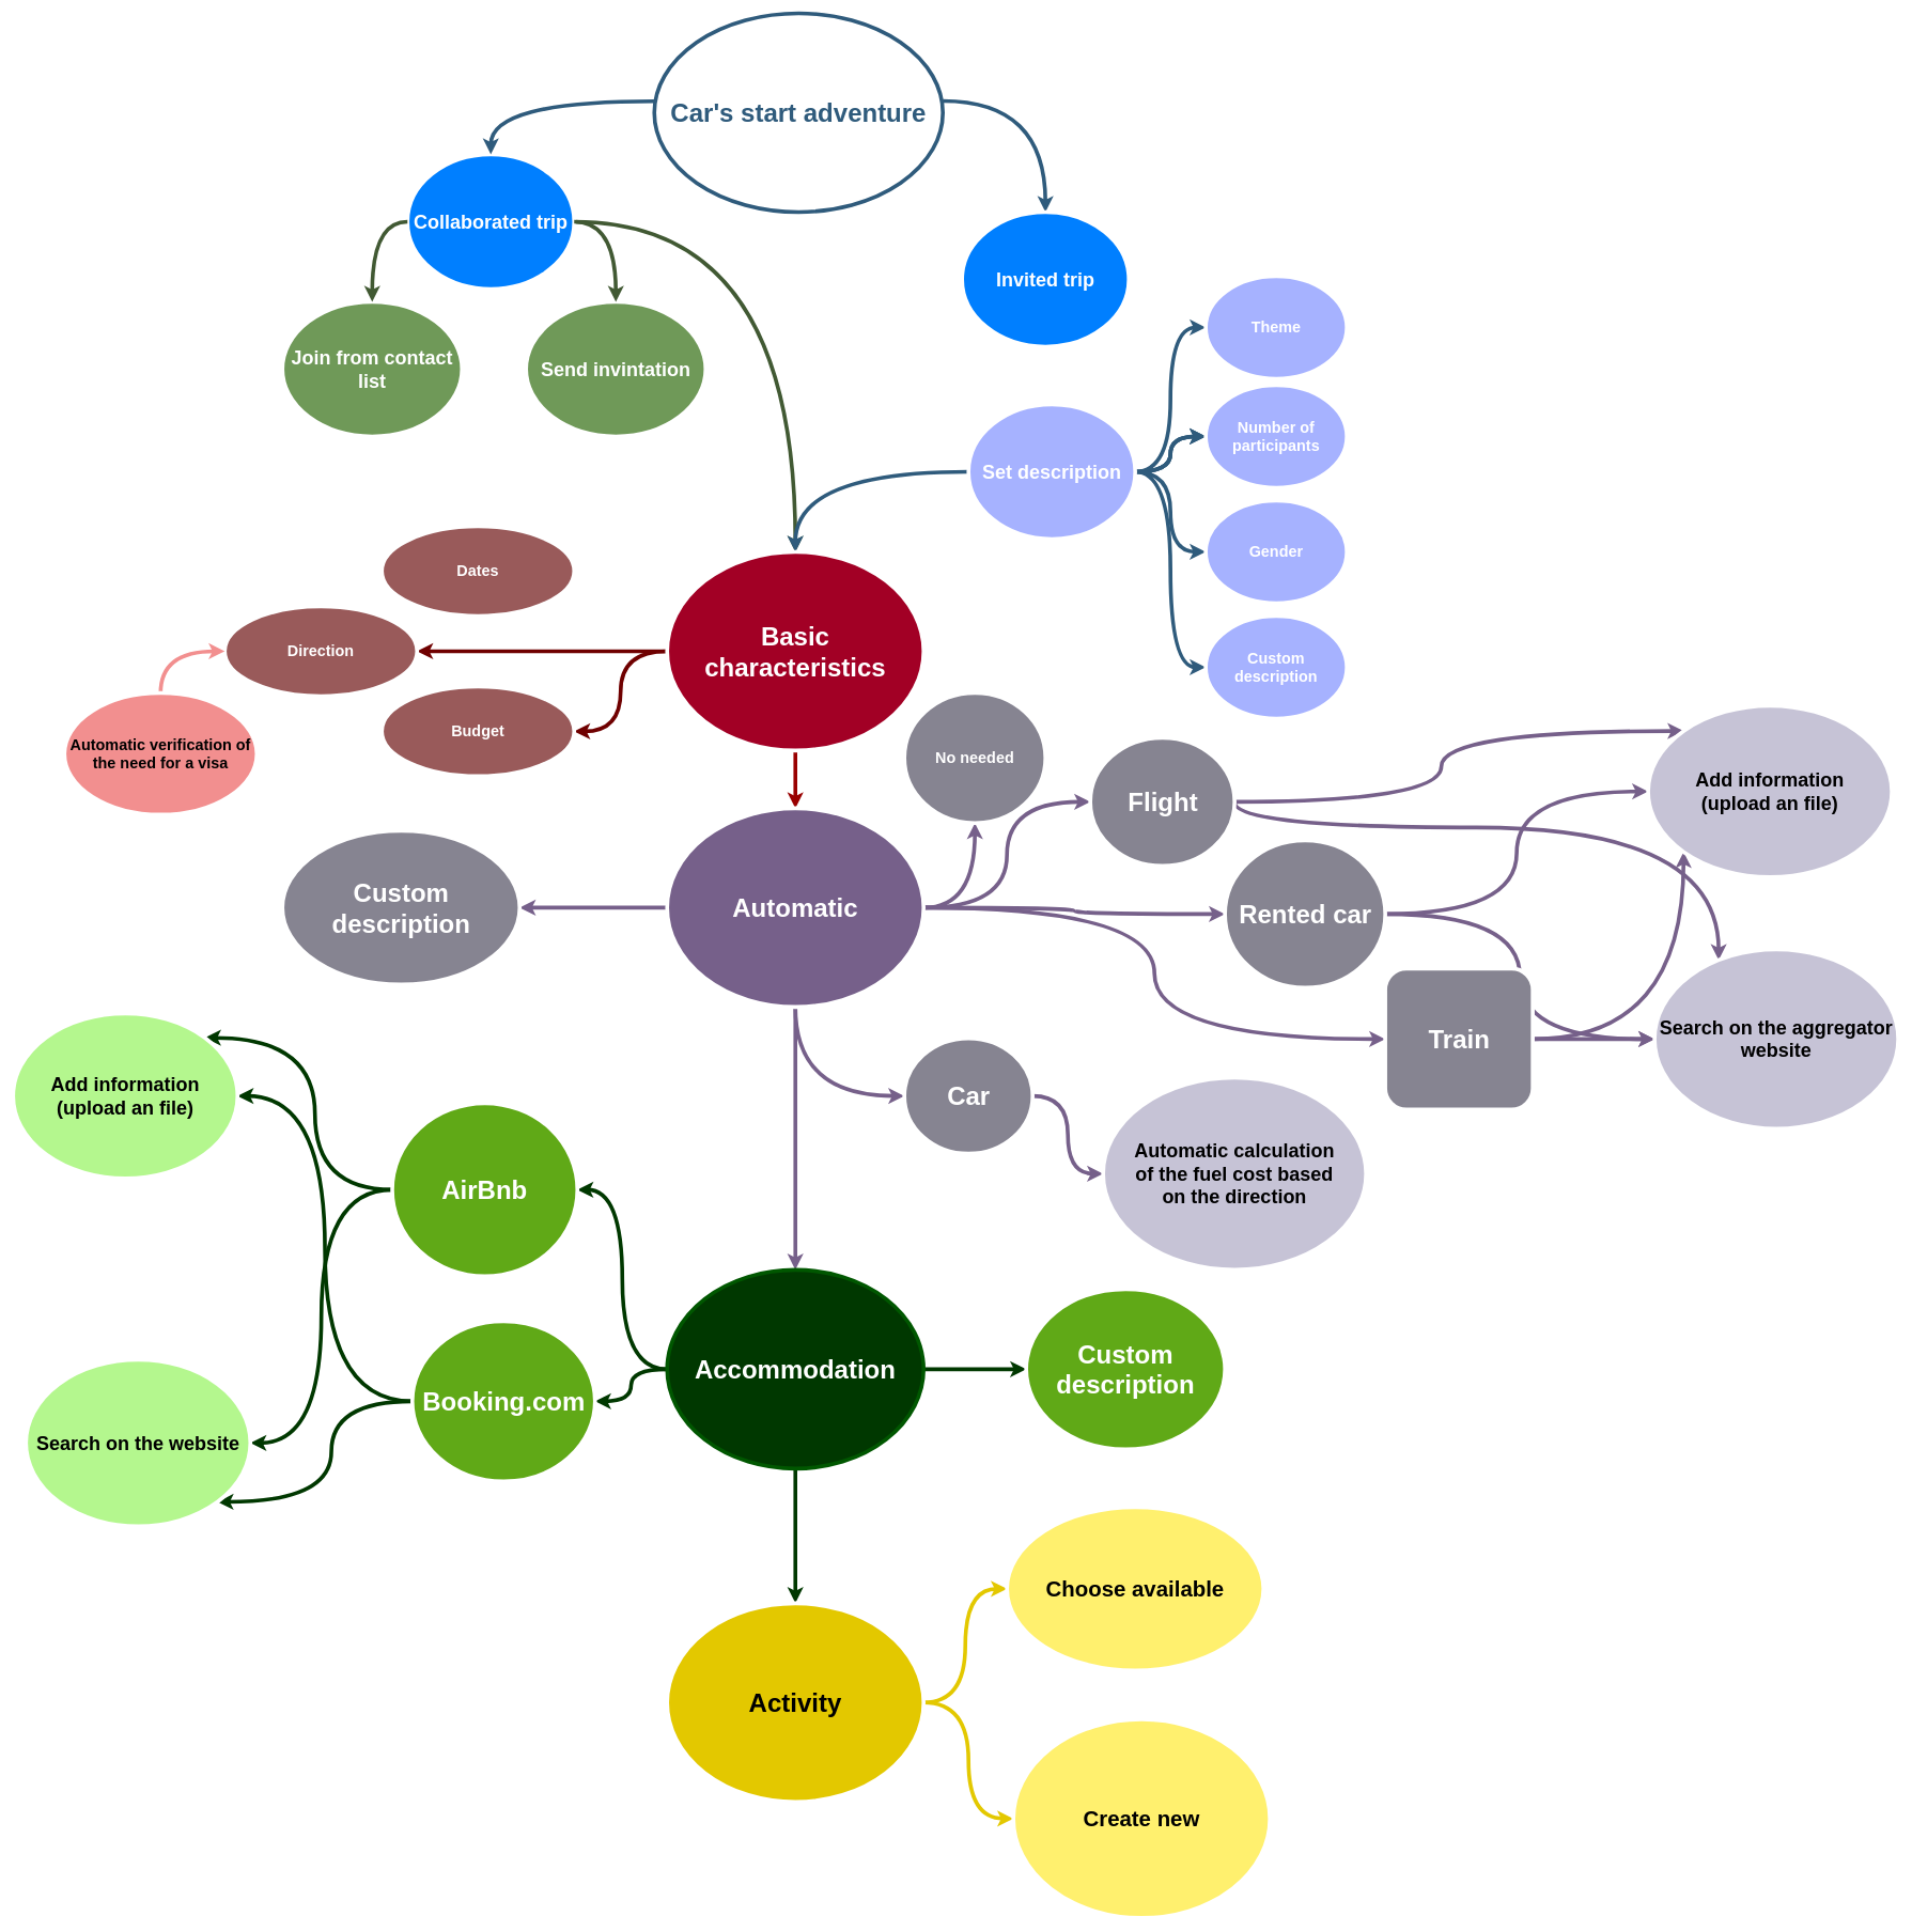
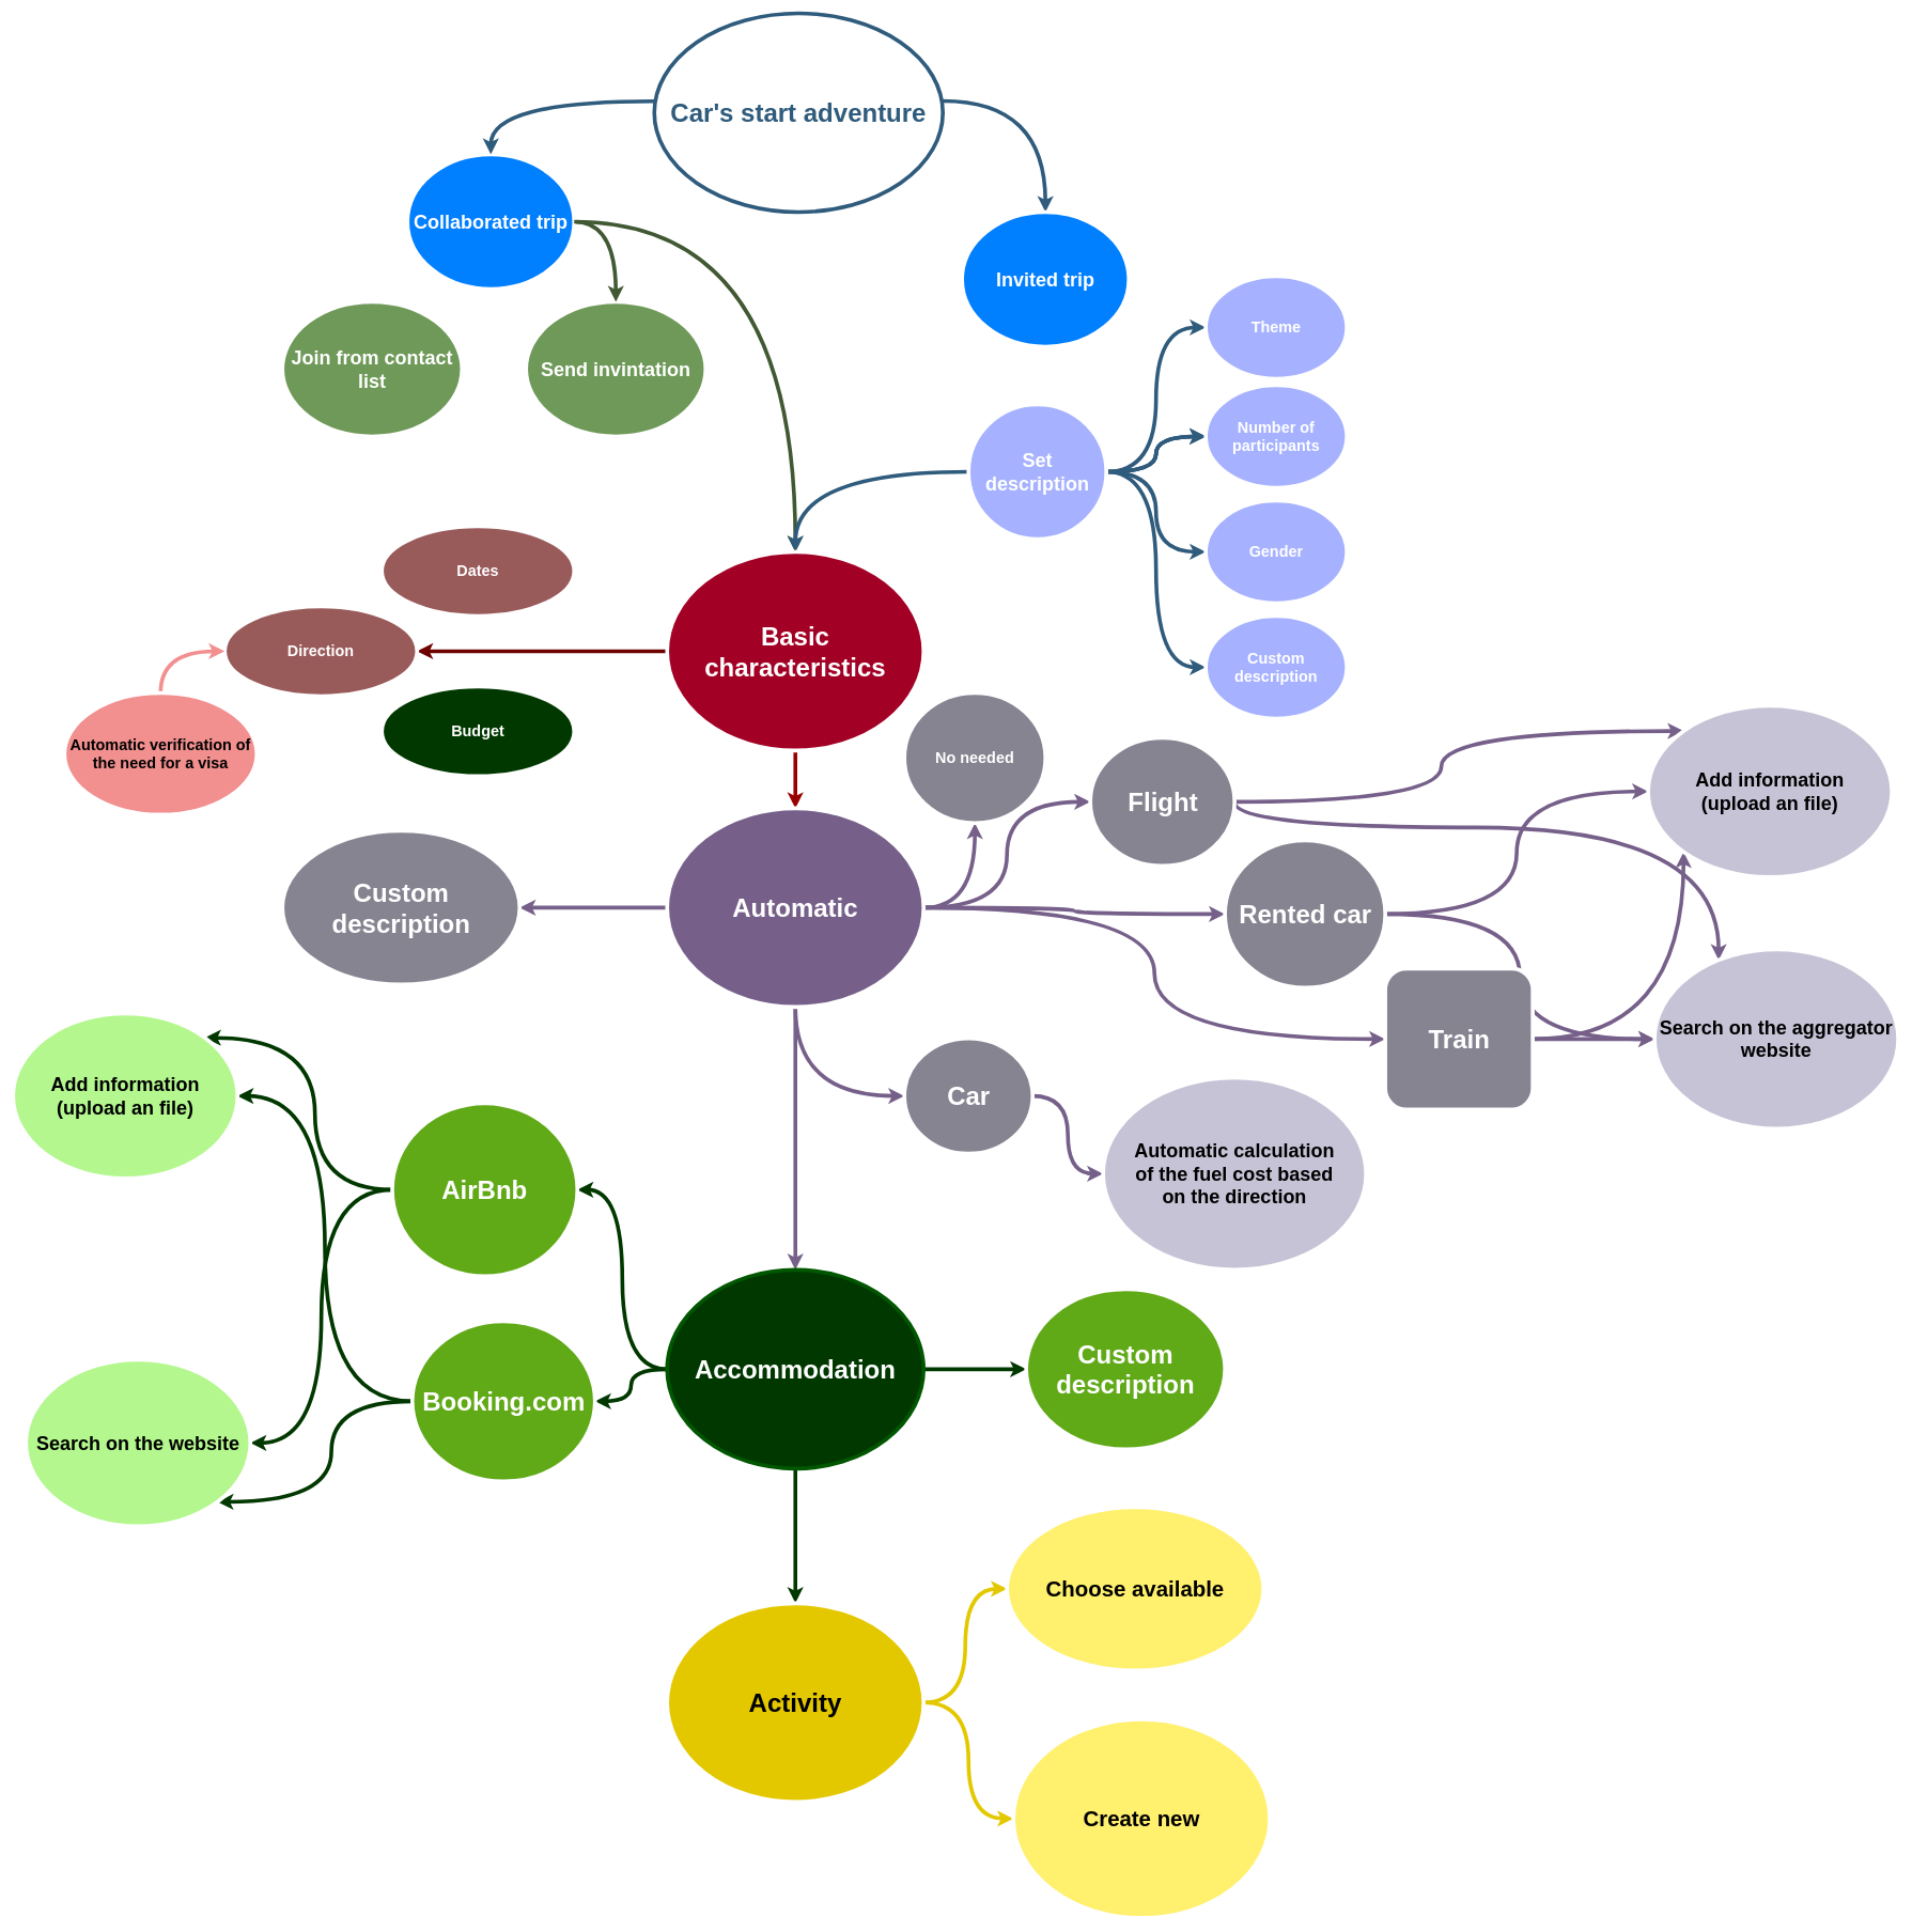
- <mxCell id="10" value="" style="endArrow=classic;html=1;entryX=0.5;entryY=0;entryDx=0;entryDy=0;exitX=0;exitY=0.5;exitDx=0;exitDy=0;edgeStyle=orthogonalEdgeStyle;curved=1;strokeWidth=6;strokeColor=#415933;" edge="1" parent="1" source="4" target="8"><mxGeometry width="50" height="50" relative="1" as="geometry"><mxPoint x="624.73" y="360" as="sourcePoint" /><mxPoint x="370" y="460.66" as="targetPoint" /></mxGeometry></mxCell>
- <mxCell id="19" value="&lt;b&gt;Set description&lt;/b&gt;" style="ellipse;whiteSpace=wrap;html=1;fontFamily=Helvetica;fontSize=30;fontColor=#FFFFFF;align=center;strokeColor=#FFFFFF;strokeWidth=6;fillColor=#A6B2FF;" vertex="1" parent="1"><mxGeometry x="1510" y="630" width="260" height="210" as="geometry" /></mxCell>
+ <mxCell id="19" value="&lt;b&gt;Set description&lt;/b&gt;" style="ellipse;whiteSpace=wrap;html=1;fontFamily=Helvetica;fontSize=30;fontColor=#FFFFFF;align=center;strokeColor=#FFFFFF;strokeWidth=6;fillColor=#A6B2FF;" vertex="1" parent="1"><mxGeometry x="1510" y="630" width="215" height="210" as="geometry" /></mxCell>
- <mxCell id="25" style="edgeStyle=orthogonalEdgeStyle;curved=1;rounded=0;orthogonalLoop=1;jettySize=auto;html=1;fontSize=24;fontColor=#FFFFFF;strokeColor=#6F0000;strokeWidth=6;fillColor=#a20025;" edge="1" parent="1" source="27" target="30"><mxGeometry relative="1" as="geometry" /></mxCell>
- <mxCell id="30" value="Budget" style="ellipse;whiteSpace=wrap;html=1;fontFamily=Helvetica;fontSize=24;align=center;strokeWidth=6;strokeColor=#FFFFFF;labelBorderColor=none;fontStyle=1;fontColor=#FFFFFF;fillColor=#995A5A;" vertex="1" parent="1"><mxGeometry x="595" y="1070" width="300" height="140" as="geometry" /></mxCell>
+ <mxCell id="30" value="Budget" style="ellipse;whiteSpace=wrap;html=1;fontFamily=Helvetica;fontSize=24;align=center;strokeWidth=6;strokeColor=#FFFFFF;labelBorderColor=none;fontStyle=1;fontColor=#FFFFFF;fillColor=#003800;" vertex="1" parent="1"><mxGeometry x="595" y="1070" width="300" height="140" as="geometry" /></mxCell>
